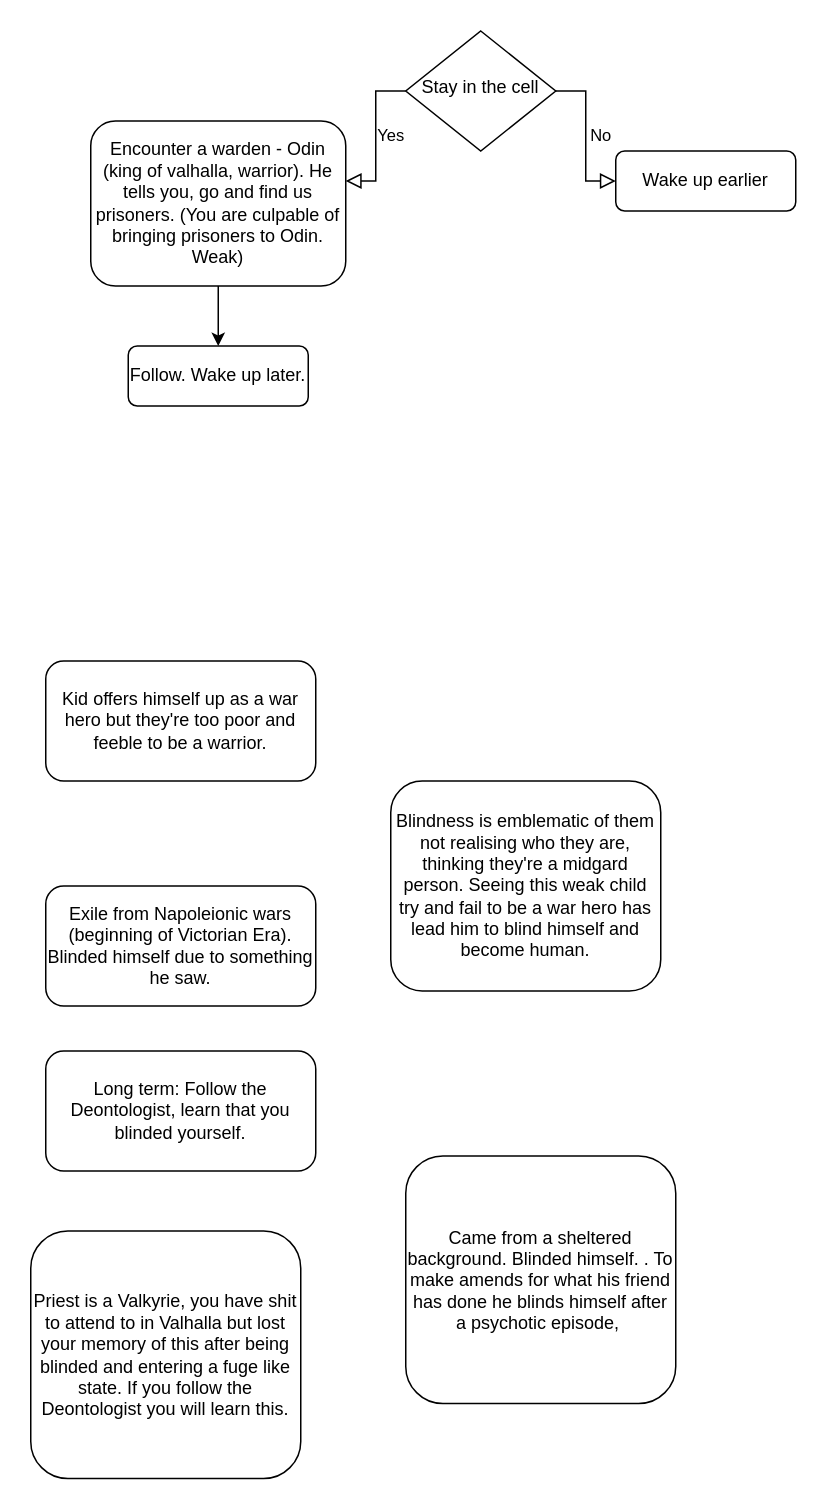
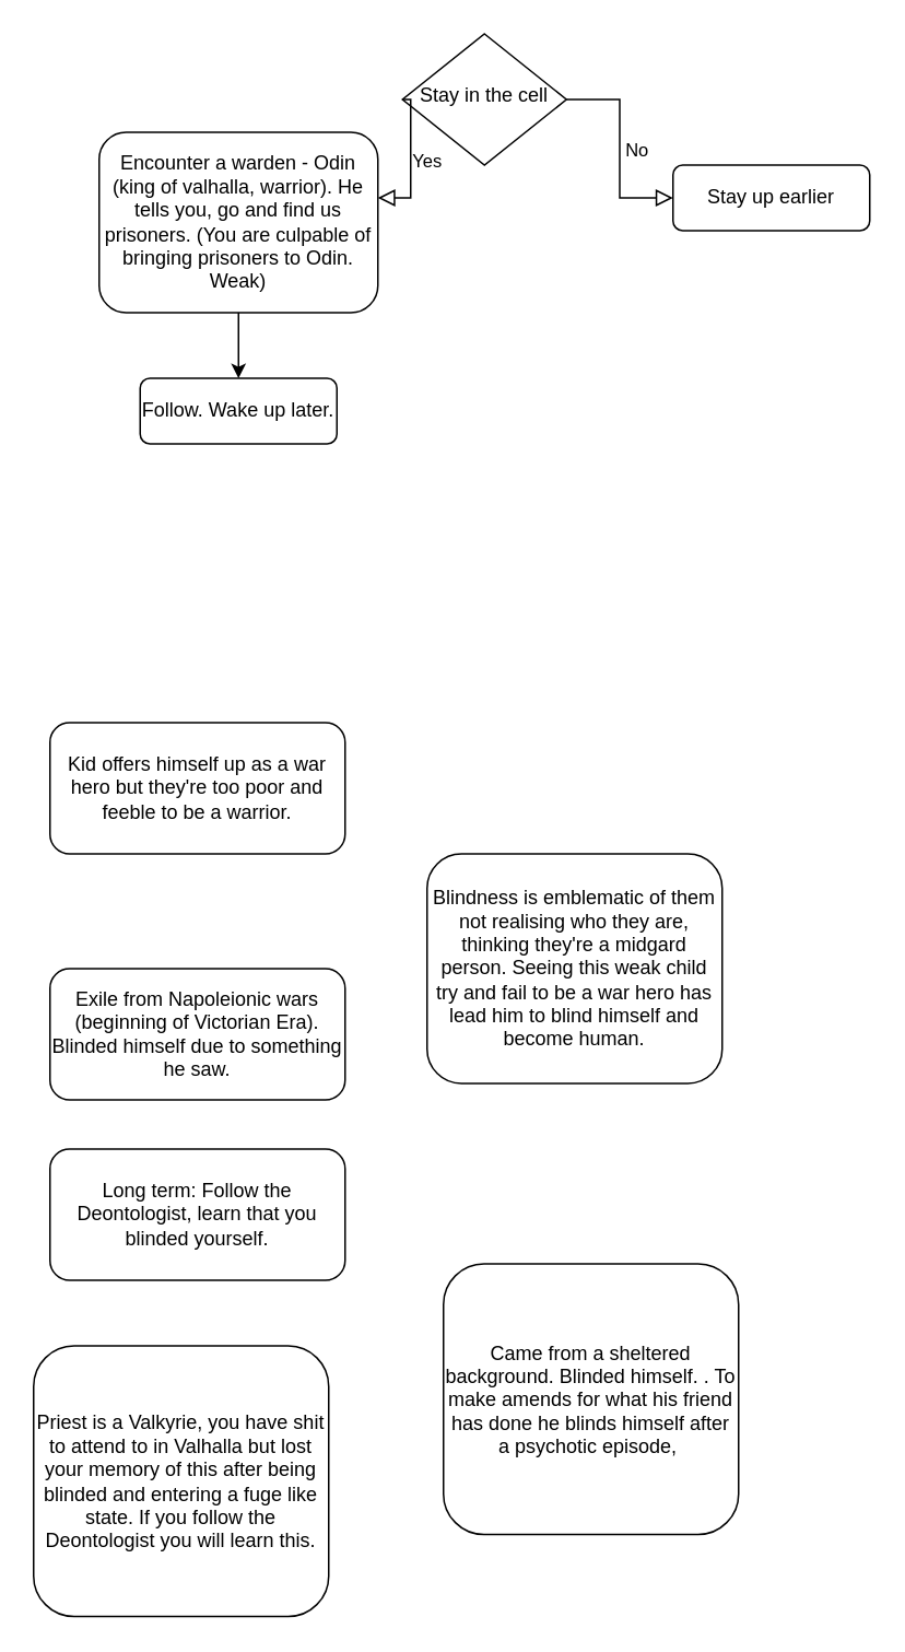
- <mxCell id="3" value="Stay in the cell" style="rhombus;whiteSpace=wrap;html=1;shadow=0;fontFamily=Helvetica;fontSize=12;align=center;strokeWidth=1;spacing=6;spacingTop=-4;" parent="1" vertex="1"><mxGeometry x="270" y="20" width="100" height="80" as="geometry" /></mxCell>
+ <mxCell id="3" value="Stay in the cell" style="rhombus;whiteSpace=wrap;html=1;shadow=0;fontFamily=Helvetica;fontSize=12;align=center;strokeWidth=1;spacing=6;spacingTop=-4;" parent="1" vertex="1"><mxGeometry x="245" y="20" width="100" height="80" as="geometry" /></mxCell>
- <mxCell id="4" value="Wake up earlier" style="rounded=1;whiteSpace=wrap;html=1;fontSize=12;glass=0;strokeWidth=1;shadow=0;" parent="1" vertex="1"><mxGeometry x="410" y="100" width="120" height="40" as="geometry" /></mxCell>
+ <mxCell id="4" value="Stay up earlier" style="rounded=1;whiteSpace=wrap;html=1;fontSize=12;glass=0;strokeWidth=1;shadow=0;" parent="1" vertex="1"><mxGeometry x="410" y="100" width="120" height="40" as="geometry" /></mxCell>
